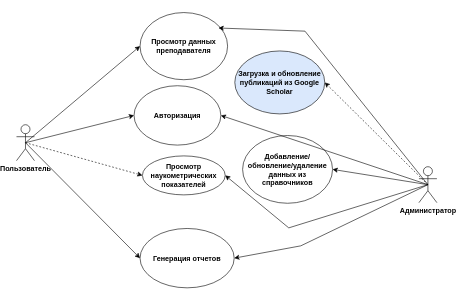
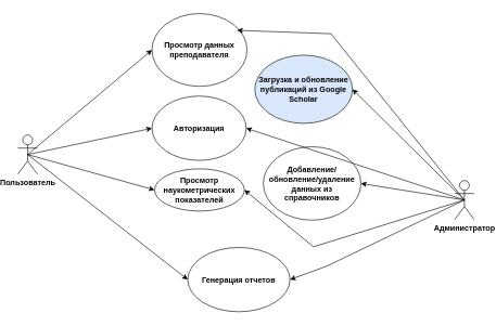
- <mxCell id="6" value="Авторизация" style="ellipse;whiteSpace=wrap;html=1;fontStyle=1" vertex="1" parent="1"><mxGeometry x="216" y="142" width="144.75" height="99" as="geometry" /></mxCell>
+ <mxCell id="6" value="Авторизация" style="ellipse;whiteSpace=wrap;html=1;fontStyle=1" vertex="1" parent="1"><mxGeometry x="226" y="147" width="144.75" height="99" as="geometry" /></mxCell>
- <mxCell id="10" value="" style="endArrow=classic;html=1;rounded=0;exitX=0.5;exitY=0.5;exitDx=0;exitDy=0;exitPerimeter=0;entryX=1;entryY=0.5;entryDx=0;entryDy=0;dashed=1;" edge="1" parent="1" source="3" target="4"><mxGeometry width="50" height="50" relative="1" as="geometry"><mxPoint x="647" y="187" as="sourcePoint" /><mxPoint x="697" y="137" as="targetPoint" /></mxGeometry></mxCell>
+ <mxCell id="10" value="" style="endArrow=classic;html=1;rounded=0;exitX=0.5;exitY=0.5;exitDx=0;exitDy=0;exitPerimeter=0;entryX=1;entryY=0.5;entryDx=0;entryDy=0;" edge="1" parent="1" source="3" target="4"><mxGeometry width="50" height="50" relative="1" as="geometry"><mxPoint x="647" y="187" as="sourcePoint" /><mxPoint x="697" y="137" as="targetPoint" /></mxGeometry></mxCell>
- <mxCell id="14" value="" style="endArrow=classic;html=1;rounded=0;exitX=0.5;exitY=0.5;exitDx=0;exitDy=0;exitPerimeter=0;entryX=0;entryY=0.5;entryDx=0;entryDy=0;dashed=1;" edge="1" parent="1" source="2" target="7"><mxGeometry width="50" height="50" relative="1" as="geometry"><mxPoint x="105" y="372" as="sourcePoint" /><mxPoint x="155" y="322" as="targetPoint" /></mxGeometry></mxCell>
+ <mxCell id="14" value="" style="endArrow=classic;html=1;rounded=0;exitX=0.5;exitY=0.5;exitDx=0;exitDy=0;exitPerimeter=0;entryX=0;entryY=0.5;entryDx=0;entryDy=0;" edge="1" parent="1" source="2" target="7"><mxGeometry width="50" height="50" relative="1" as="geometry"><mxPoint x="105" y="372" as="sourcePoint" /><mxPoint x="155" y="322" as="targetPoint" /></mxGeometry></mxCell>
- <mxCell id="8" value="Генерация отчетов" style="ellipse;whiteSpace=wrap;html=1;fontStyle=1" vertex="1" parent="1"><mxGeometry x="226" y="380" width="157" height="99" as="geometry" /></mxCell>
+ <mxCell id="8" value="Генерация отчетов" style="ellipse;whiteSpace=wrap;html=1;fontStyle=1" vertex="1" parent="1"><mxGeometry x="281" y="380" width="157" height="99" as="geometry" /></mxCell>
